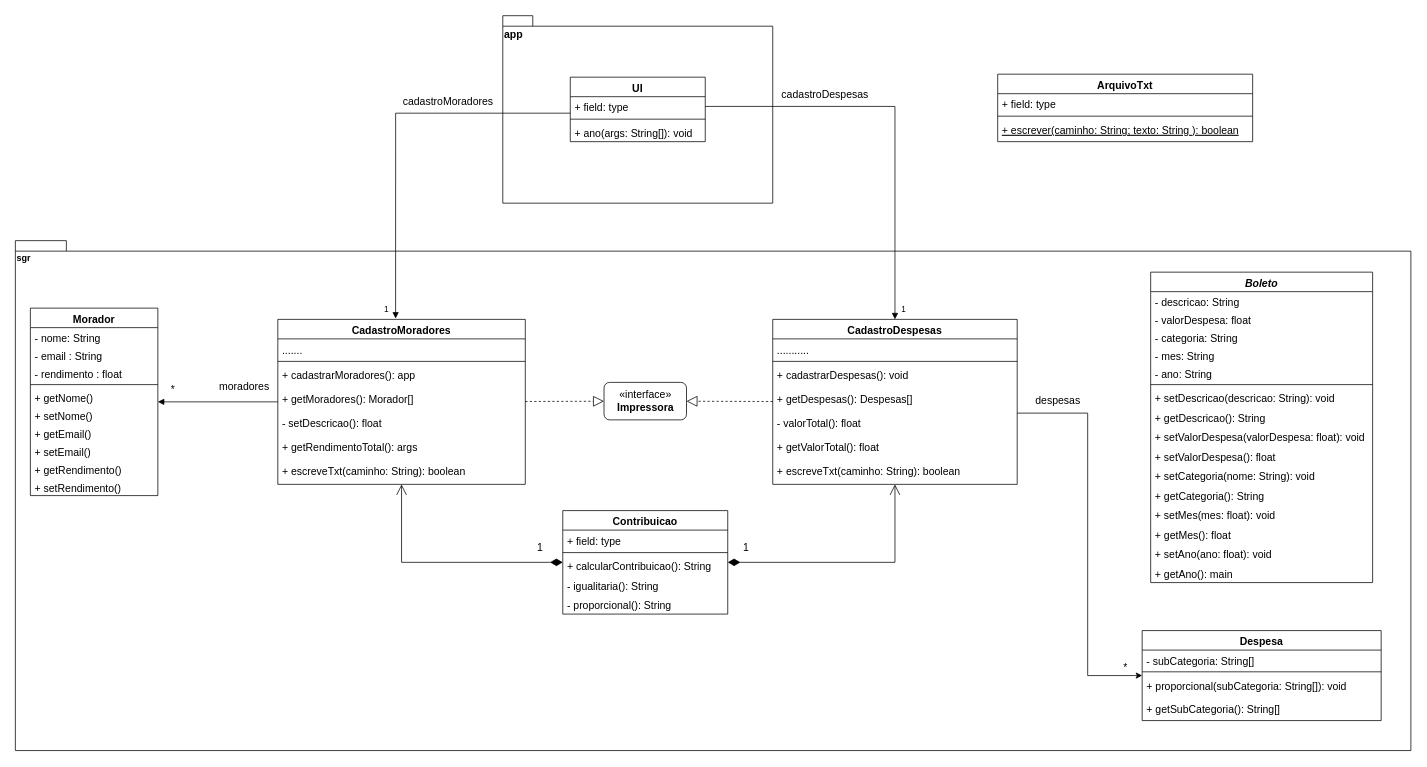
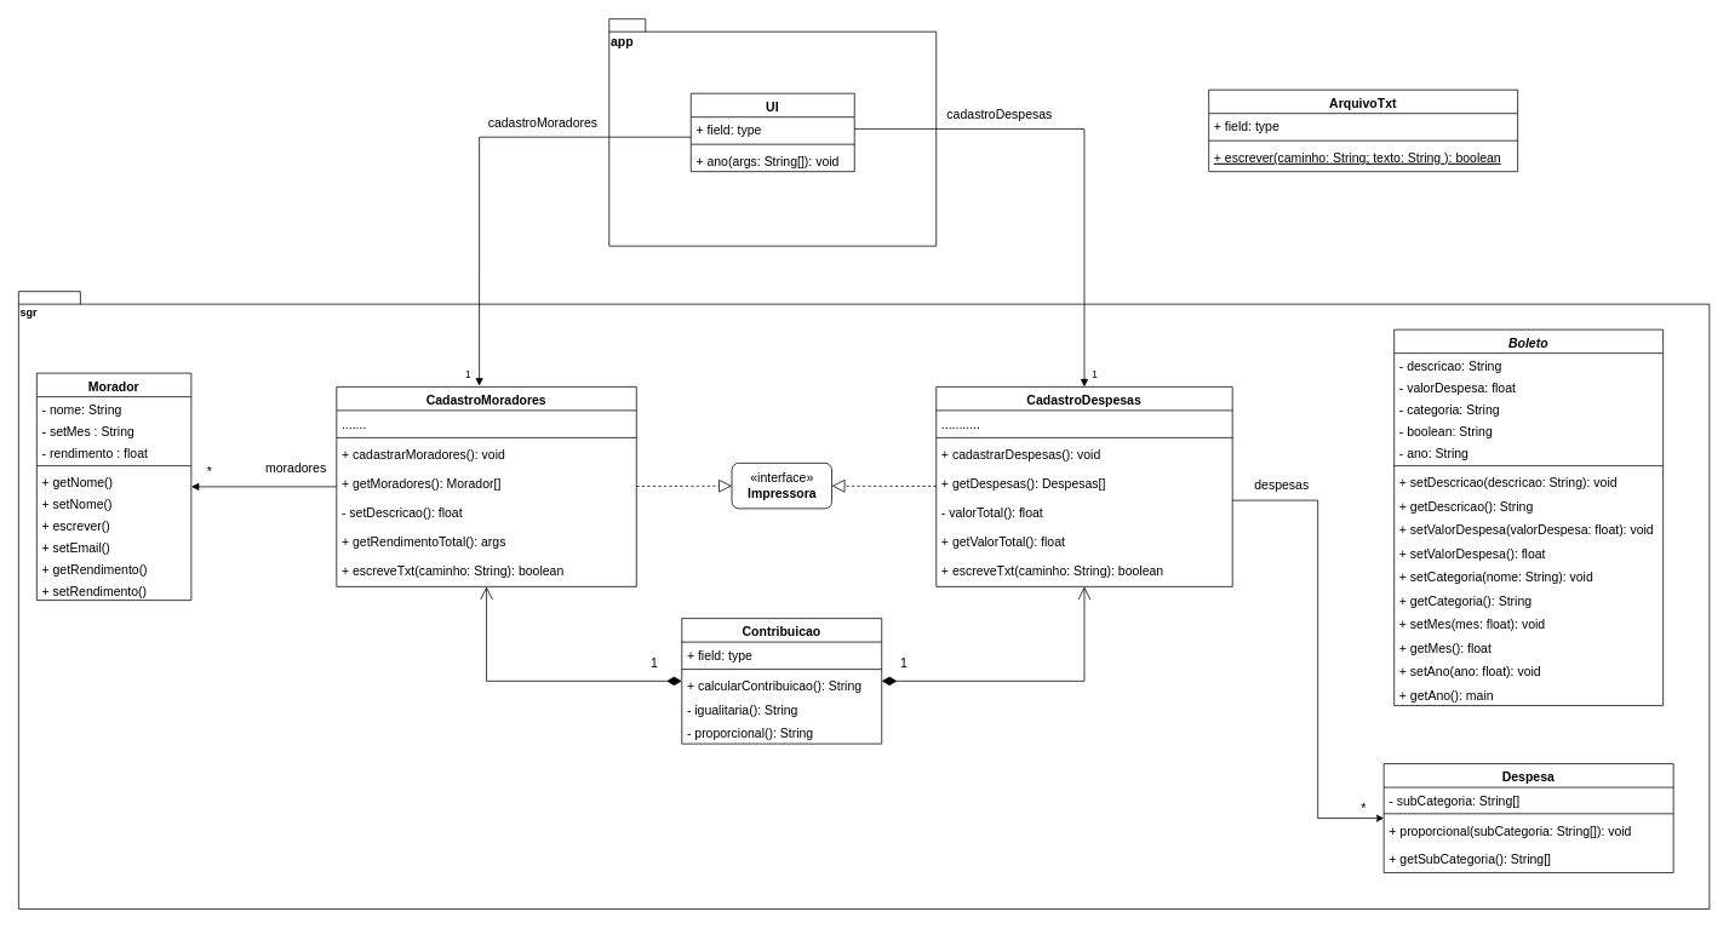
- <mxCell id="6" value="- email : String" style="text;align=left;verticalAlign=top;spacingLeft=4;spacingRight=4;overflow=hidden;rotatable=0;points=[[0,0.5],[1,0.5]];portConstraint=eastwest;fontSize=14;" parent="4" vertex="1"><mxGeometry y="50" width="170" height="24" as="geometry" /></mxCell>
+ <mxCell id="6" value="- setMes : String" style="text;align=left;verticalAlign=top;spacingLeft=4;spacingRight=4;overflow=hidden;rotatable=0;points=[[0,0.5],[1,0.5]];portConstraint=eastwest;fontSize=14;" parent="4" vertex="1"><mxGeometry y="50" width="170" height="24" as="geometry" /></mxCell>
- <mxCell id="19" value="- mes: String" style="text;strokeColor=none;fillColor=none;align=left;verticalAlign=top;spacingLeft=4;spacingRight=4;overflow=hidden;rotatable=0;points=[[0,0.5],[1,0.5]];portConstraint=eastwest;fontSize=14;" parent="15" vertex="1"><mxGeometry y="98" width="295.99" height="24" as="geometry" /></mxCell>
+ <mxCell id="19" value="- boolean: String" style="text;strokeColor=none;fillColor=none;align=left;verticalAlign=top;spacingLeft=4;spacingRight=4;overflow=hidden;rotatable=0;points=[[0,0.5],[1,0.5]];portConstraint=eastwest;fontSize=14;" parent="15" vertex="1"><mxGeometry y="98" width="295.99" height="24" as="geometry" /></mxCell>
- <mxCell id="48" value="+ cadastrarMoradores(): app" style="text;align=left;verticalAlign=top;spacingLeft=4;spacingRight=4;overflow=hidden;rotatable=0;points=[[0,0.5],[1,0.5]];portConstraint=eastwest;fontSize=14;shadow=1;" parent="45" vertex="1"><mxGeometry y="60" width="330" height="32" as="geometry" /></mxCell>
+ <mxCell id="48" value="+ cadastrarMoradores(): void" style="text;align=left;verticalAlign=top;spacingLeft=4;spacingRight=4;overflow=hidden;rotatable=0;points=[[0,0.5],[1,0.5]];portConstraint=eastwest;fontSize=14;shadow=1;" parent="45" vertex="1"><mxGeometry y="60" width="330" height="32" as="geometry" /></mxCell>
- <mxCell id="11" value="+ getEmail()" style="text;align=left;verticalAlign=top;spacingLeft=4;spacingRight=4;overflow=hidden;rotatable=0;points=[[0,0.5],[1,0.5]];portConstraint=eastwest;fontSize=14;" parent="4" vertex="1"><mxGeometry y="154" width="170" height="24" as="geometry" /></mxCell>
+ <mxCell id="11" value="+ escrever()" style="text;align=left;verticalAlign=top;spacingLeft=4;spacingRight=4;overflow=hidden;rotatable=0;points=[[0,0.5],[1,0.5]];portConstraint=eastwest;fontSize=14;" parent="4" vertex="1"><mxGeometry y="154" width="170" height="24" as="geometry" /></mxCell>
